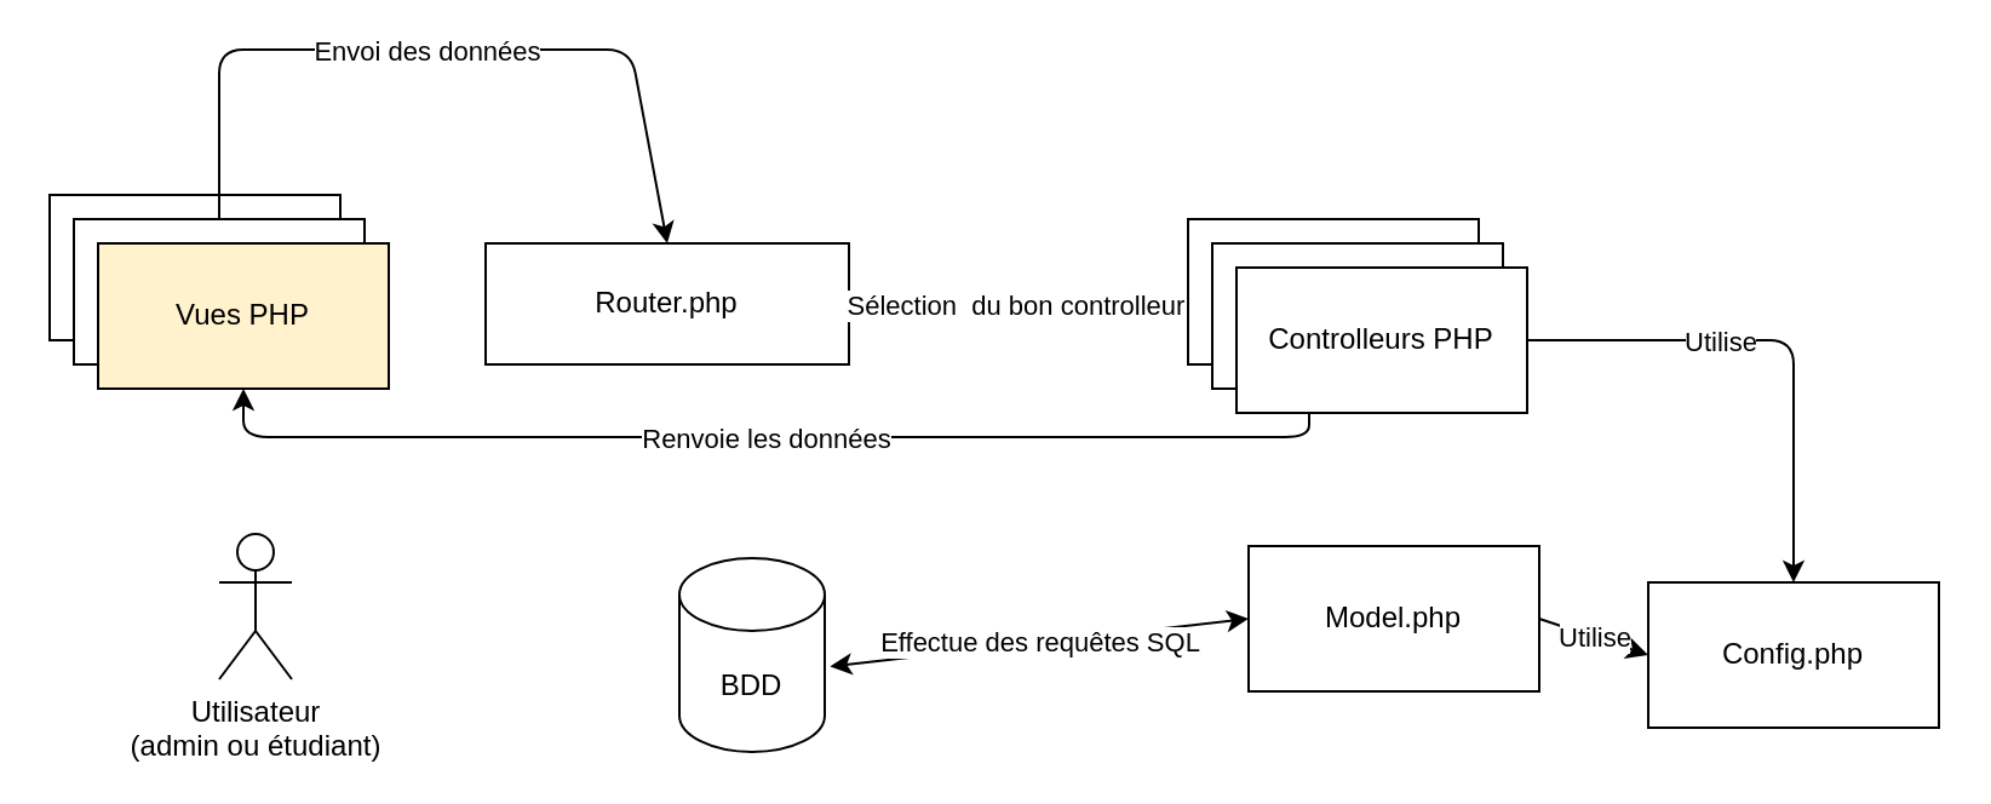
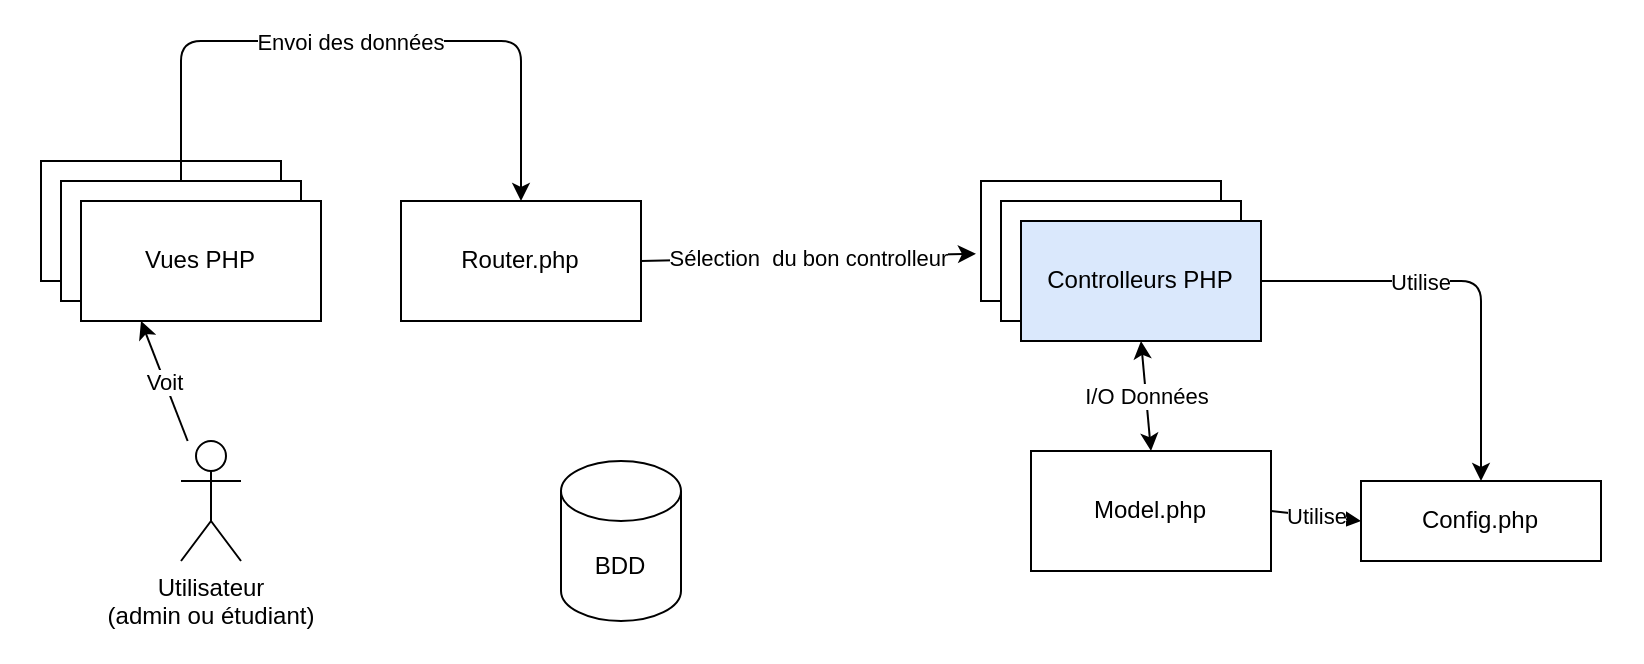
- <mxCell id="3" value="Router.php" style="rounded=0;whiteSpace=wrap;html=1;" parent="1" vertex="1"><mxGeometry x="200" y="100" width="150" height="50" as="geometry" /></mxCell>
+ <mxCell id="3" value="Router.php" style="rounded=0;whiteSpace=wrap;html=1;" parent="1" vertex="1"><mxGeometry x="200" y="100" width="120" height="60" as="geometry" /></mxCell>
- <mxCell id="24" value="Vues PHP" style="rounded=0;whiteSpace=wrap;html=1;fillColor=#fff2cc;" parent="21" vertex="1"><mxGeometry x="20" y="20" width="120" height="60" as="geometry" /></mxCell>
+ <mxCell id="24" value="Vues PHP" style="rounded=0;whiteSpace=wrap;html=1;" parent="21" vertex="1"><mxGeometry x="20" y="20" width="120" height="60" as="geometry" /></mxCell>
- <mxCell id="9" value="Controlleurs PHP" style="rounded=0;whiteSpace=wrap;html=1;" parent="6" vertex="1"><mxGeometry x="20" y="20" width="120" height="60" as="geometry" /></mxCell>
+ <mxCell id="9" value="Controlleurs PHP" style="rounded=0;whiteSpace=wrap;html=1;fillColor=#dae8fc;" parent="6" vertex="1"><mxGeometry x="20" y="20" width="120" height="60" as="geometry" /></mxCell>
- <mxCell id="25" value="" style="endArrow=classic;html=1;exitX=0.25;exitY=1;exitDx=0;exitDy=0;entryX=0.5;entryY=1;entryDx=0;entryDy=0;" parent="1" source="9" target="24" edge="1"><mxGeometry relative="1" as="geometry"><mxPoint x="170" y="140" as="sourcePoint" /><mxPoint x="120" y="170" as="targetPoint" /><Array as="points"><mxPoint x="540" y="180" /><mxPoint x="100" y="180" /></Array></mxGeometry></mxCell>
- <mxCell id="26" value="Renvoie les données" style="edgeLabel;resizable=0;html=1;align=center;verticalAlign=middle;" parent="25" connectable="0" vertex="1"><mxGeometry relative="1" as="geometry" /></mxCell>
+ <mxCell id="27" value="" style="endArrow=classic;html=1;entryX=0.25;entryY=1;entryDx=0;entryDy=0;" parent="1" source="2" target="24" edge="1"><mxGeometry relative="1" as="geometry"><mxPoint x="-20" y="200" as="sourcePoint" /><mxPoint x="0" y="140" as="targetPoint" /></mxGeometry></mxCell>
+ <mxCell id="28" value="Voit" style="edgeLabel;resizable=0;html=1;align=center;verticalAlign=middle;" parent="27" connectable="0" vertex="1"><mxGeometry relative="1" as="geometry" /></mxCell>
+ <mxCell id="12" value="" style="endArrow=classic;html=1;entryX=0.5;entryY=0;entryDx=0;entryDy=0;exitX=0.5;exitY=1;exitDx=0;exitDy=0;startArrow=classic;startFill=1;" parent="1" source="9" target="5" edge="1"><mxGeometry relative="1" as="geometry"><mxPoint x="670" y="170" as="sourcePoint" /><mxPoint x="497.48" y="136.36" as="targetPoint" /></mxGeometry></mxCell>
+ <mxCell id="13" value="I/O Données" style="edgeLabel;resizable=0;html=1;align=center;verticalAlign=middle;" parent="12" connectable="0" vertex="1"><mxGeometry relative="1" as="geometry" /></mxCell>
- <mxCell id="15" value="" style="endArrow=classic;html=1;entryX=1.037;entryY=0.559;entryDx=0;entryDy=0;entryPerimeter=0;exitX=0;exitY=0.5;exitDx=0;exitDy=0;startArrow=classic;startFill=1;" parent="1" source="5" target="14" edge="1"><mxGeometry relative="1" as="geometry"><mxPoint x="330" y="140" as="sourcePoint" /><mxPoint x="497.48" y="136.36" as="targetPoint" /></mxGeometry></mxCell>
- <mxCell id="16" value="Effectue des requêtes SQL" style="edgeLabel;resizable=0;html=1;align=center;verticalAlign=middle;" parent="15" connectable="0" vertex="1"><mxGeometry relative="1" as="geometry" /></mxCell>
- <mxCell id="4" value="Config.php" style="rounded=0;whiteSpace=wrap;html=1;" parent="1" vertex="1"><mxGeometry x="680" y="240" width="120" height="60" as="geometry" /></mxCell>
+ <mxCell id="4" value="Config.php" style="rounded=0;whiteSpace=wrap;html=1;" parent="1" vertex="1"><mxGeometry x="680" y="240" width="120" height="40" as="geometry" /></mxCell>
